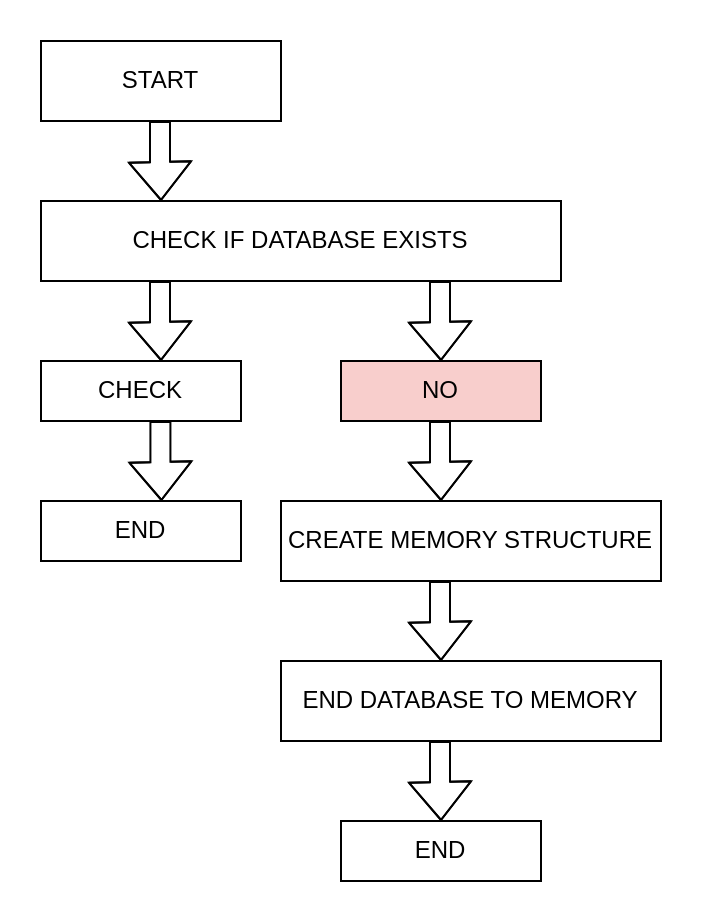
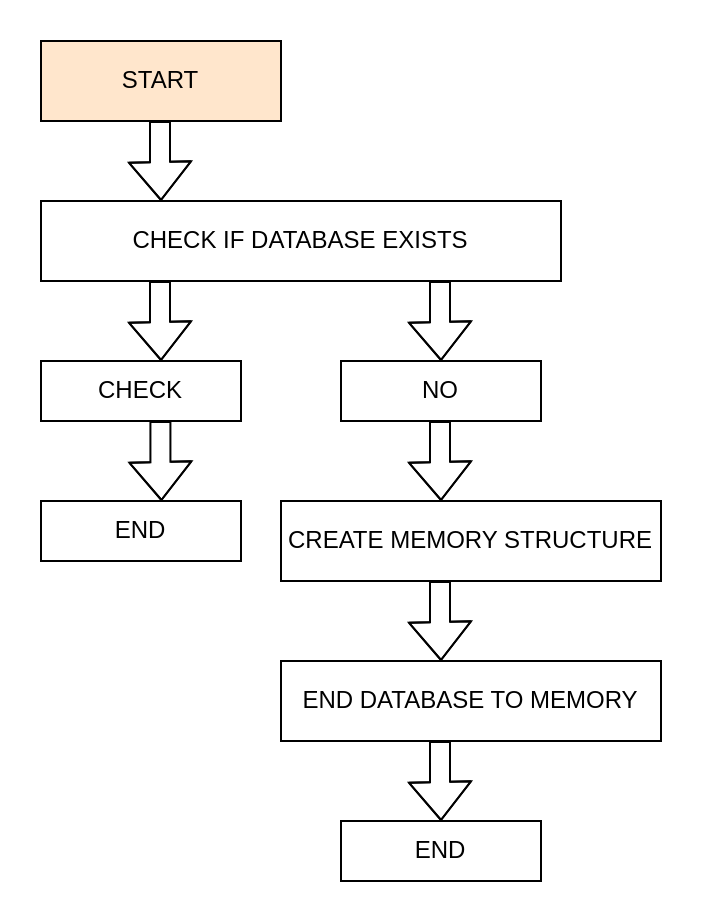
- <mxCell id="2" value="START" style="rounded=0;whiteSpace=wrap;html=1;" vertex="1" parent="1"><mxGeometry x="20" y="20" width="120" height="40" as="geometry" /></mxCell>
+ <mxCell id="2" value="START" style="rounded=0;whiteSpace=wrap;html=1;fillColor=#ffe6cc;" vertex="1" parent="1"><mxGeometry x="20" y="20" width="120" height="40" as="geometry" /></mxCell>
- <mxCell id="7" value="NO" style="rounded=0;whiteSpace=wrap;html=1;fillColor=#f8cecc;" vertex="1" parent="1"><mxGeometry x="170" y="180" width="100" height="30" as="geometry" /></mxCell>
+ <mxCell id="7" value="NO" style="rounded=0;whiteSpace=wrap;html=1;" vertex="1" parent="1"><mxGeometry x="170" y="180" width="100" height="30" as="geometry" /></mxCell>
